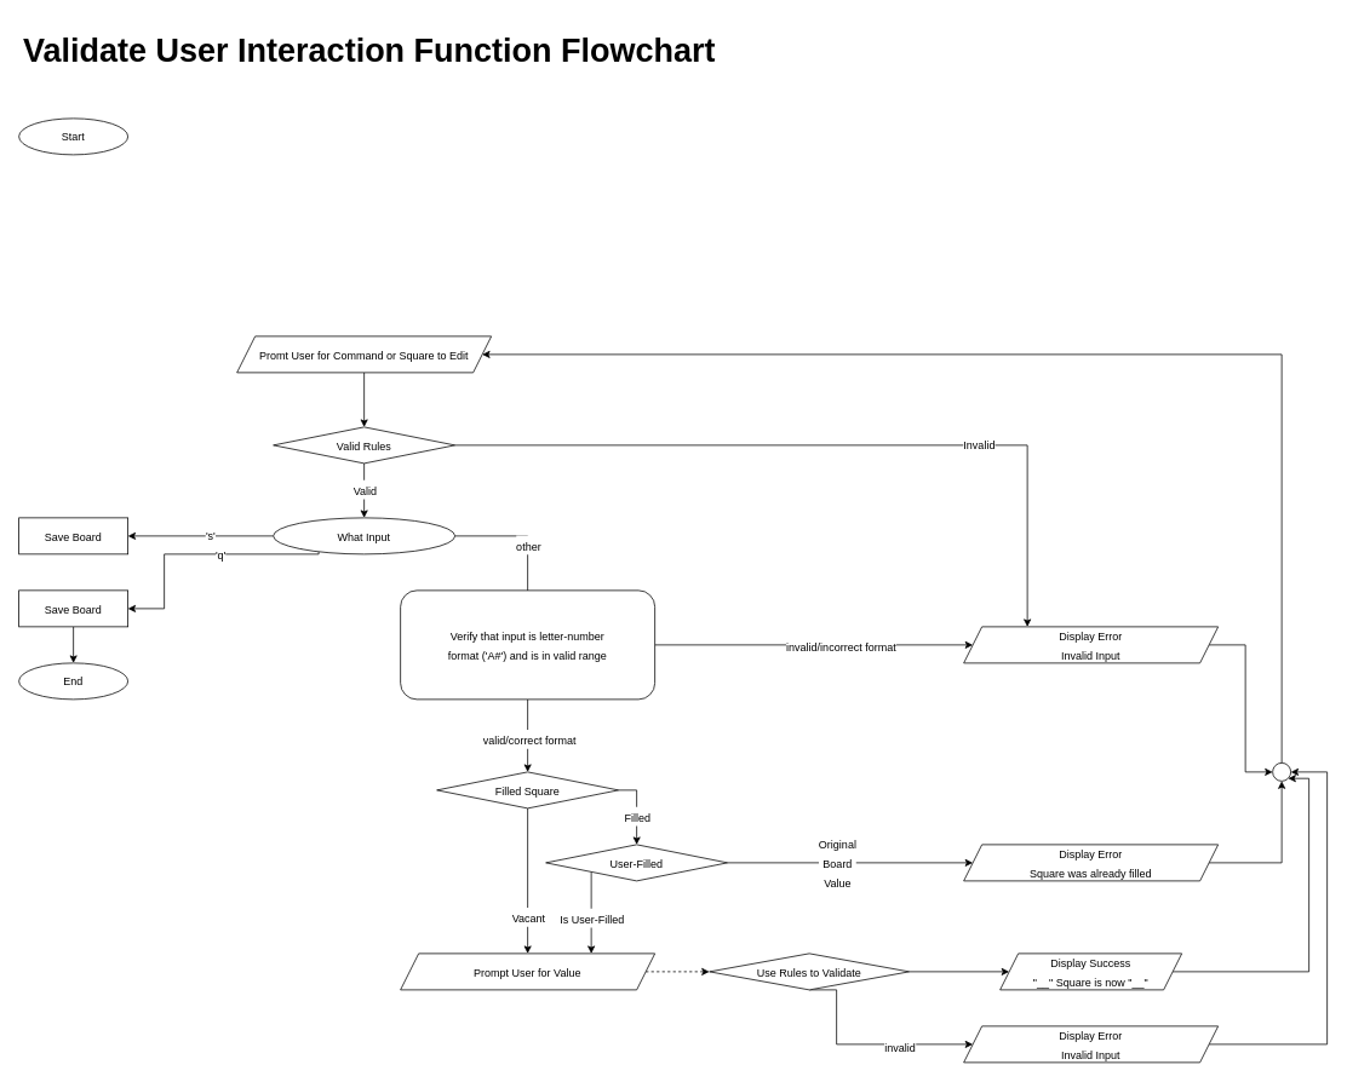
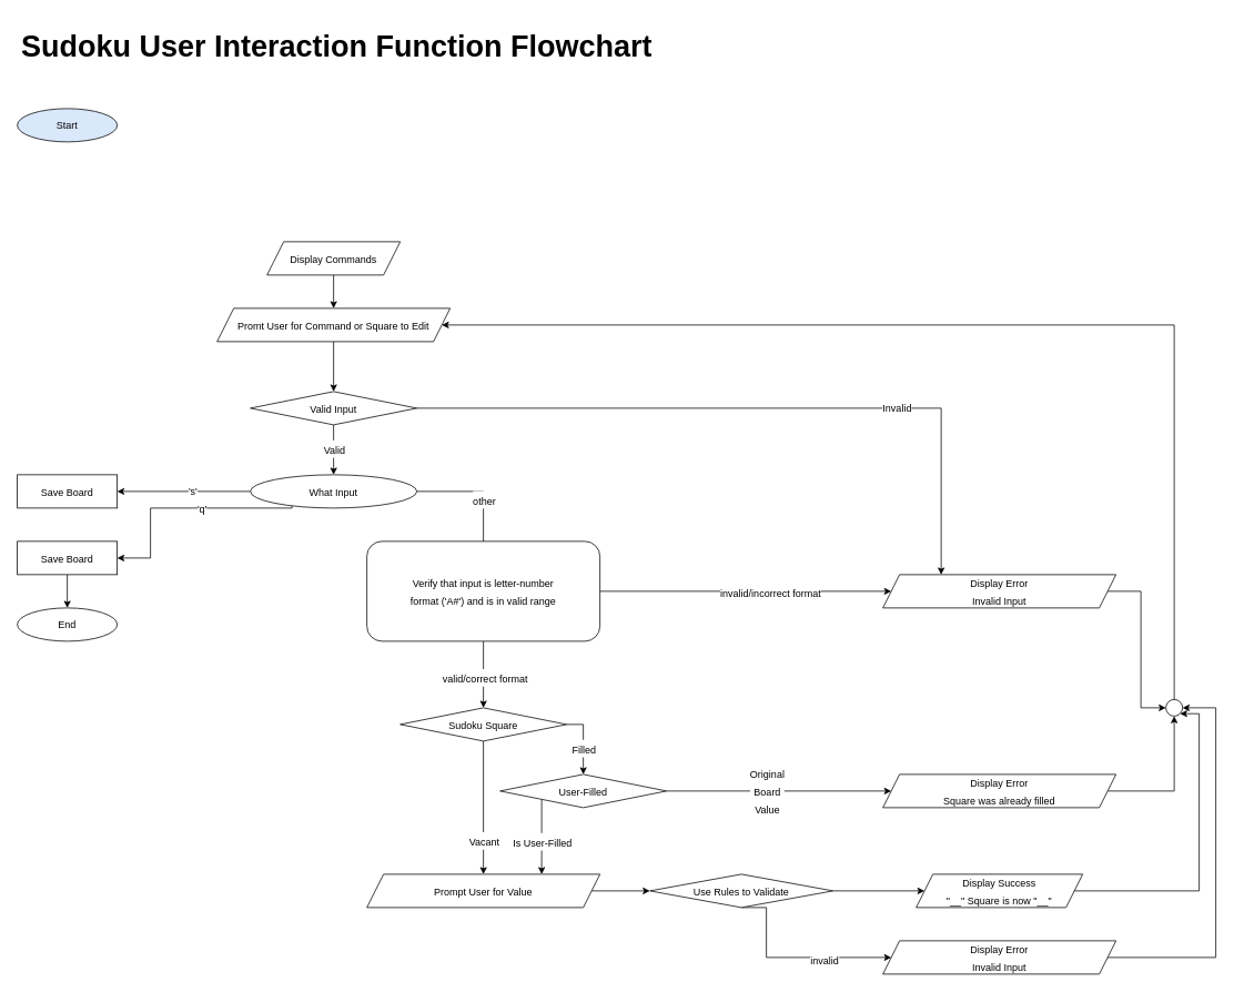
- <mxCell id="3" value="&lt;h1&gt;Validate User Interaction Function Flowchart&lt;/h1&gt;" style="text;html=1;strokeColor=none;fillColor=none;spacing=5;spacingTop=-20;whiteSpace=wrap;overflow=hidden;rounded=0;fontSize=18;align=left;" parent="1" vertex="1"><mxGeometry x="20" y="20" width="780" height="60" as="geometry" /></mxCell>
+ <mxCell id="3" value="&lt;h1&gt;Sudoku User Interaction Function Flowchart&lt;/h1&gt;" style="text;html=1;strokeColor=none;fillColor=none;spacing=5;spacingTop=-20;whiteSpace=wrap;overflow=hidden;rounded=0;fontSize=18;align=left;" parent="1" vertex="1"><mxGeometry x="20" y="20" width="780" height="60" as="geometry" /></mxCell>
- <mxCell id="2" value="Start" style="ellipse;whiteSpace=wrap;html=1;" parent="1" vertex="1"><mxGeometry x="20" y="130" width="120" height="40" as="geometry" /></mxCell>
+ <mxCell id="2" value="Start" style="ellipse;whiteSpace=wrap;html=1;fillColor=#dae8fc;" parent="1" vertex="1"><mxGeometry x="20" y="130" width="120" height="40" as="geometry" /></mxCell>
+ <mxCell id="5" value="&lt;font style=&quot;font-size: 12px&quot;&gt;Display Commands&lt;/font&gt;" style="shape=parallelogram;perimeter=parallelogramPerimeter;whiteSpace=wrap;html=1;fixedSize=1;fontSize=18;align=center;" parent="1" vertex="1"><mxGeometry x="320" y="290" width="160" height="40" as="geometry" /></mxCell>
+ <mxCell id="4" style="edgeStyle=orthogonalEdgeStyle;rounded=0;orthogonalLoop=1;jettySize=auto;html=1;exitX=0.5;exitY=1;exitDx=0;exitDy=0;entryX=0.5;entryY=0;entryDx=0;entryDy=0;fontSize=18;" parent="1" source="5" target="8" edge="1"><mxGeometry relative="1" as="geometry" /></mxCell>
- <mxCell id="13" value="&lt;font style=&quot;font-size: 12px&quot;&gt;Valid Rules&lt;/font&gt;" style="rhombus;whiteSpace=wrap;html=1;fontSize=18;align=center;" parent="1" vertex="1"><mxGeometry x="300" y="470" width="200" height="40" as="geometry" /></mxCell>
+ <mxCell id="13" value="&lt;font style=&quot;font-size: 12px&quot;&gt;Valid Input&lt;/font&gt;" style="rhombus;whiteSpace=wrap;html=1;fontSize=18;align=center;" parent="1" vertex="1"><mxGeometry x="300" y="470" width="200" height="40" as="geometry" /></mxCell>
- <mxCell id="18" value="&lt;font style=&quot;font-size: 12px&quot;&gt;Filled Square&lt;br&gt;&lt;/font&gt;" style="rhombus;whiteSpace=wrap;html=1;fontSize=18;align=center;" parent="1" vertex="1"><mxGeometry x="480" y="850" width="200" height="40" as="geometry" /></mxCell>
+ <mxCell id="18" value="&lt;font style=&quot;font-size: 12px&quot;&gt;Sudoku Square&lt;br&gt;&lt;/font&gt;" style="rhombus;whiteSpace=wrap;html=1;fontSize=18;align=center;" parent="1" vertex="1"><mxGeometry x="480" y="850" width="200" height="40" as="geometry" /></mxCell>
- <mxCell id="24" style="edgeStyle=orthogonalEdgeStyle;rounded=0;orthogonalLoop=1;jettySize=auto;html=1;exitX=1;exitY=0.5;exitDx=0;exitDy=0;entryX=0;entryY=0.5;entryDx=0;entryDy=0;fontSize=18;dashed=1;" parent="1" source="25" target="37" edge="1"><mxGeometry relative="1" as="geometry" /></mxCell>
+ <mxCell id="24" style="edgeStyle=orthogonalEdgeStyle;rounded=0;orthogonalLoop=1;jettySize=auto;html=1;exitX=1;exitY=0.5;exitDx=0;exitDy=0;entryX=0;entryY=0.5;entryDx=0;entryDy=0;fontSize=18;" parent="1" source="25" target="37" edge="1"><mxGeometry relative="1" as="geometry" /></mxCell>
